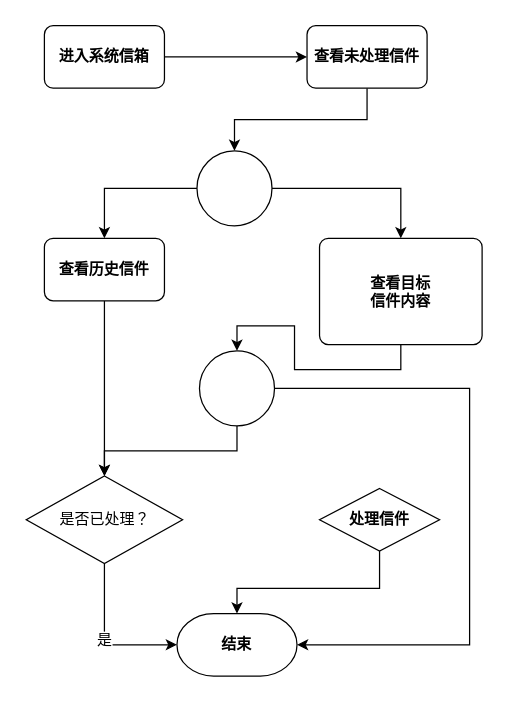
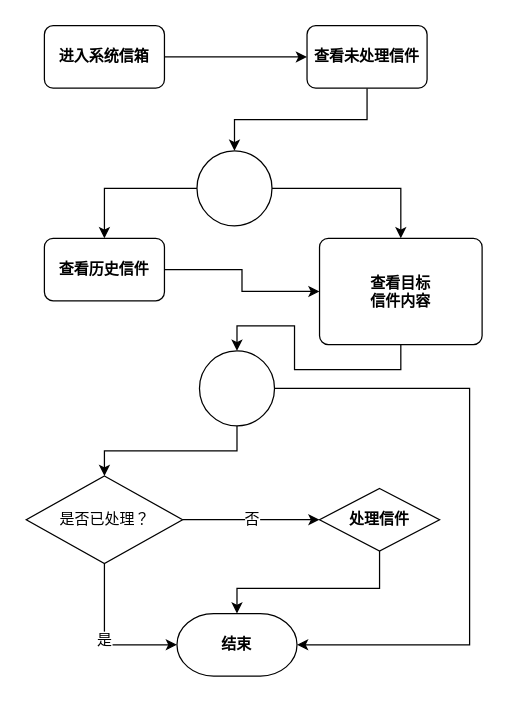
- <mxCell id="6" value="" style="edgeStyle=orthogonalEdgeStyle;rounded=0;orthogonalLoop=1;jettySize=auto;html=1;fontSize=12;strokeWidth=1;" parent="1" source="7" target="20" edge="1"><mxGeometry relative="1" as="geometry" /></mxCell>
+ <mxCell id="6" value="" style="edgeStyle=orthogonalEdgeStyle;rounded=0;orthogonalLoop=1;jettySize=auto;html=1;fontSize=12;strokeWidth=1;" parent="1" source="7" target="12" edge="1"><mxGeometry relative="1" as="geometry" /></mxCell>
+ <mxCell id="18" value="否" style="edgeStyle=orthogonalEdgeStyle;rounded=0;orthogonalLoop=1;jettySize=auto;html=1;fontSize=12;strokeWidth=1;" parent="1" source="20" target="17" edge="1"><mxGeometry relative="1" as="geometry" /></mxCell>
